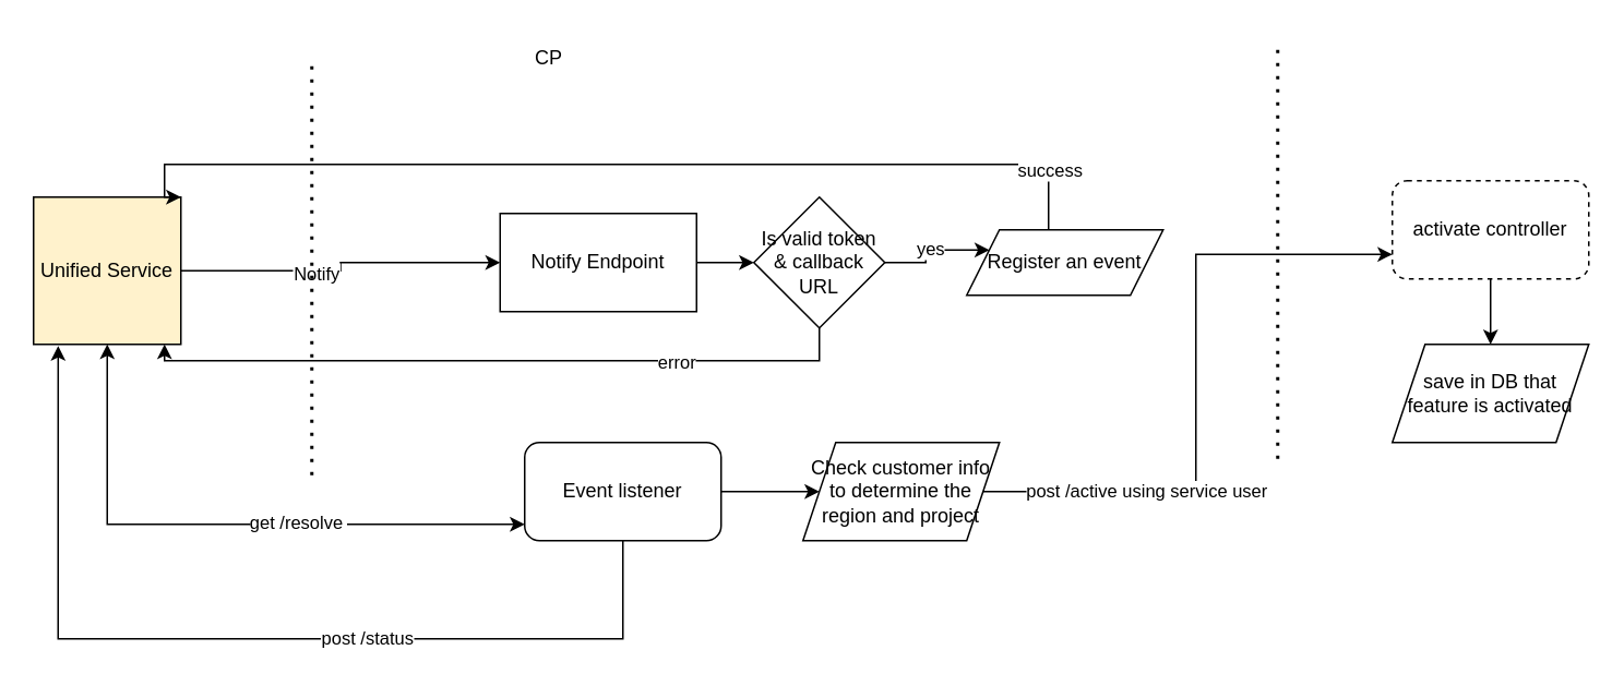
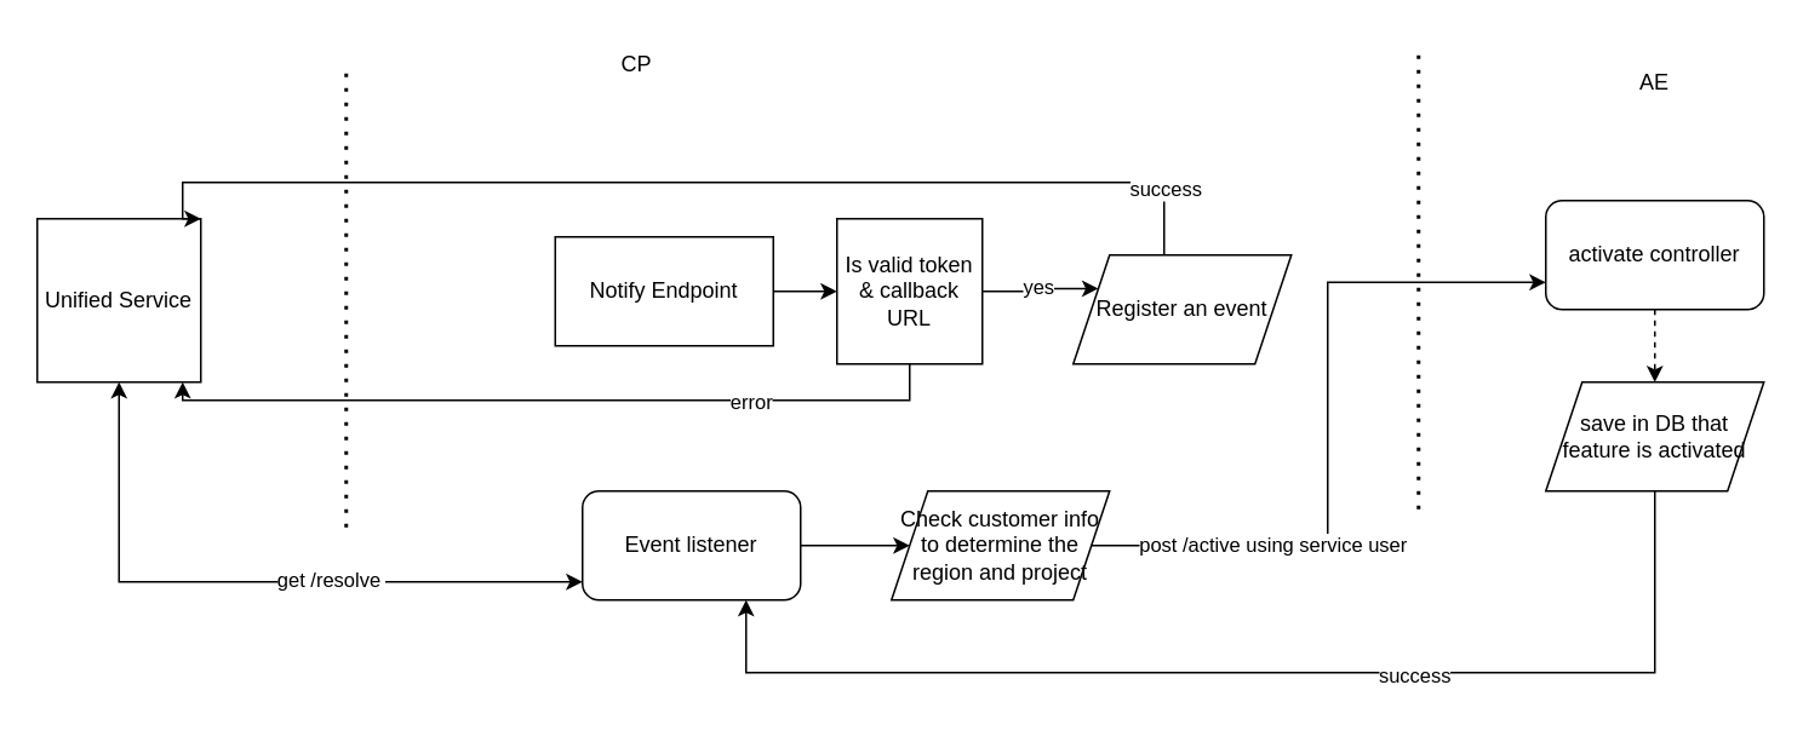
- <mxCell id="8" value="CP" style="text;html=1;strokeColor=none;fillColor=none;align=center;verticalAlign=middle;whiteSpace=wrap;rounded=0;" vertex="1" parent="1"><mxGeometry x="305" y="20" width="60" height="30" as="geometry" /></mxCell>
+ <mxCell id="8" value="CP" style="text;html=1;strokeColor=none;fillColor=none;align=center;verticalAlign=middle;whiteSpace=wrap;rounded=0;" vertex="1" parent="1"><mxGeometry x="320" y="20" width="60" height="30" as="geometry" /></mxCell>
+ <mxCell id="20" value="AE" style="text;html=1;strokeColor=none;fillColor=none;align=center;verticalAlign=middle;whiteSpace=wrap;rounded=0;" vertex="1" parent="1"><mxGeometry x="880" y="30" width="60" height="30" as="geometry" /></mxCell>
- <mxCell id="28" value="activate controller" style="rounded=1;whiteSpace=wrap;html=1;dashed=1;" vertex="1" parent="1"><mxGeometry x="850" y="110" width="120" height="60" as="geometry" /></mxCell>
+ <mxCell id="28" value="activate controller" style="rounded=1;whiteSpace=wrap;html=1;" vertex="1" parent="1"><mxGeometry x="850" y="110" width="120" height="60" as="geometry" /></mxCell>
- <mxCell id="12" value="Is valid token &amp;amp; callback URL" style="rhombus;whiteSpace=wrap;html=1;" vertex="1" parent="1"><mxGeometry x="460" y="120" width="80" height="80" as="geometry" /></mxCell>
+ <mxCell id="12" value="Is valid token &amp;amp; callback URL" style="whiteSpace=wrap;html=1;rounded=0;" vertex="1" parent="1"><mxGeometry x="460" y="120" width="80" height="80" as="geometry" /></mxCell>
- <mxCell id="24" value="Register an event" style="shape=parallelogram;perimeter=parallelogramPerimeter;whiteSpace=wrap;html=1;fixedSize=1;" vertex="1" parent="1"><mxGeometry x="590" y="140" width="120" height="40" as="geometry" /></mxCell>
+ <mxCell id="24" value="Register an event" style="shape=parallelogram;perimeter=parallelogramPerimeter;whiteSpace=wrap;html=1;fixedSize=1;" vertex="1" parent="1"><mxGeometry x="590" y="140" width="120" height="60" as="geometry" /></mxCell>
- <mxCell id="4" value="Unified Service" style="whiteSpace=wrap;html=1;aspect=fixed;fillColor=#fff2cc;" vertex="1" parent="1"><mxGeometry x="20" y="120" width="90" height="90" as="geometry" /></mxCell>
+ <mxCell id="4" value="Unified Service" style="whiteSpace=wrap;html=1;aspect=fixed;" vertex="1" parent="1"><mxGeometry x="20" y="120" width="90" height="90" as="geometry" /></mxCell>
- <mxCell id="2" style="edgeStyle=orthogonalEdgeStyle;rounded=0;orthogonalLoop=1;jettySize=auto;html=1;entryX=0;entryY=0.5;entryDx=0;entryDy=0;" edge="1" parent="1" source="4" target="6"><mxGeometry relative="1" as="geometry" /></mxCell>
- <mxCell id="3" value="Notify" style="edgeLabel;html=1;align=center;verticalAlign=middle;resizable=0;points=[];" vertex="1" connectable="0" parent="2"><mxGeometry x="-0.185" y="-1" relative="1" as="geometry"><mxPoint as="offset" /></mxGeometry></mxCell>
- <mxCell id="27" value="" style="edgeStyle=orthogonalEdgeStyle;rounded=0;orthogonalLoop=1;jettySize=auto;html=1;" edge="1" parent="1" source="28" target="31"><mxGeometry relative="1" as="geometry" /></mxCell>
+ <mxCell id="27" value="" style="edgeStyle=orthogonalEdgeStyle;rounded=0;orthogonalLoop=1;jettySize=auto;html=1;dashed=1;" edge="1" parent="1" source="28" target="31"><mxGeometry relative="1" as="geometry" /></mxCell>
+ <mxCell id="29" style="edgeStyle=orthogonalEdgeStyle;rounded=0;orthogonalLoop=1;jettySize=auto;html=1;entryX=0.75;entryY=1;entryDx=0;entryDy=0;" edge="1" parent="1" source="31" target="16"><mxGeometry relative="1" as="geometry"><Array as="points"><mxPoint x="910" y="370" /><mxPoint x="410" y="370" /></Array></mxGeometry></mxCell>
+ <mxCell id="30" value="success" style="edgeLabel;html=1;align=center;verticalAlign=middle;resizable=0;points=[];" vertex="1" connectable="0" parent="29"><mxGeometry x="-0.271" y="1" relative="1" as="geometry"><mxPoint as="offset" /></mxGeometry></mxCell>
- <mxCell id="14" style="edgeStyle=orthogonalEdgeStyle;rounded=0;orthogonalLoop=1;jettySize=auto;html=1;entryX=0.167;entryY=1.011;entryDx=0;entryDy=0;entryPerimeter=0;" edge="1" parent="1" source="16" target="4"><mxGeometry relative="1" as="geometry"><Array as="points"><mxPoint x="380" y="390" /><mxPoint x="35" y="390" /></Array></mxGeometry></mxCell>
- <mxCell id="15" value="post /status" style="edgeLabel;html=1;align=center;verticalAlign=middle;resizable=0;points=[];" vertex="1" connectable="0" parent="14"><mxGeometry x="-0.257" y="-1" relative="1" as="geometry"><mxPoint as="offset" /></mxGeometry></mxCell>
